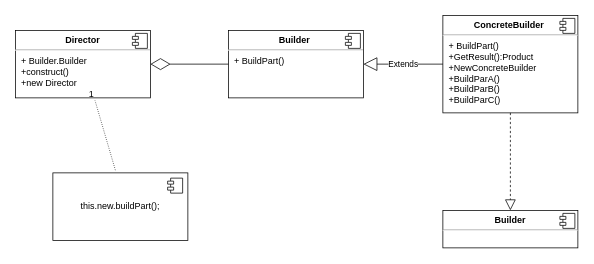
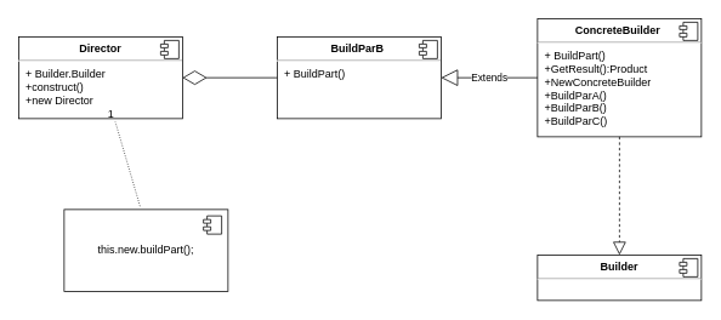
- <mxCell id="2" value="&lt;p style=&quot;margin:0px;margin-top:6px;text-align:center;&quot;&gt;&lt;b&gt;Builder&amp;nbsp;&lt;/b&gt;&lt;/p&gt;&lt;hr&gt;&lt;p style=&quot;margin:0px;margin-left:8px;&quot;&gt;+ BuildPart()&amp;nbsp;&lt;br&gt;&lt;/p&gt;" style="align=left;overflow=fill;html=1;dropTarget=0;whiteSpace=wrap;" parent="1" vertex="1"><mxGeometry x="304" y="40" width="180" height="90" as="geometry" /></mxCell>
+ <mxCell id="2" value="&lt;p style=&quot;margin:0px;margin-top:6px;text-align:center;&quot;&gt;&lt;b&gt;BuildParB&amp;nbsp;&lt;/b&gt;&lt;/p&gt;&lt;hr&gt;&lt;p style=&quot;margin:0px;margin-left:8px;&quot;&gt;+ BuildPart()&amp;nbsp;&lt;br&gt;&lt;/p&gt;" style="align=left;overflow=fill;html=1;dropTarget=0;whiteSpace=wrap;" parent="1" vertex="1"><mxGeometry x="304" y="40" width="180" height="90" as="geometry" /></mxCell>
